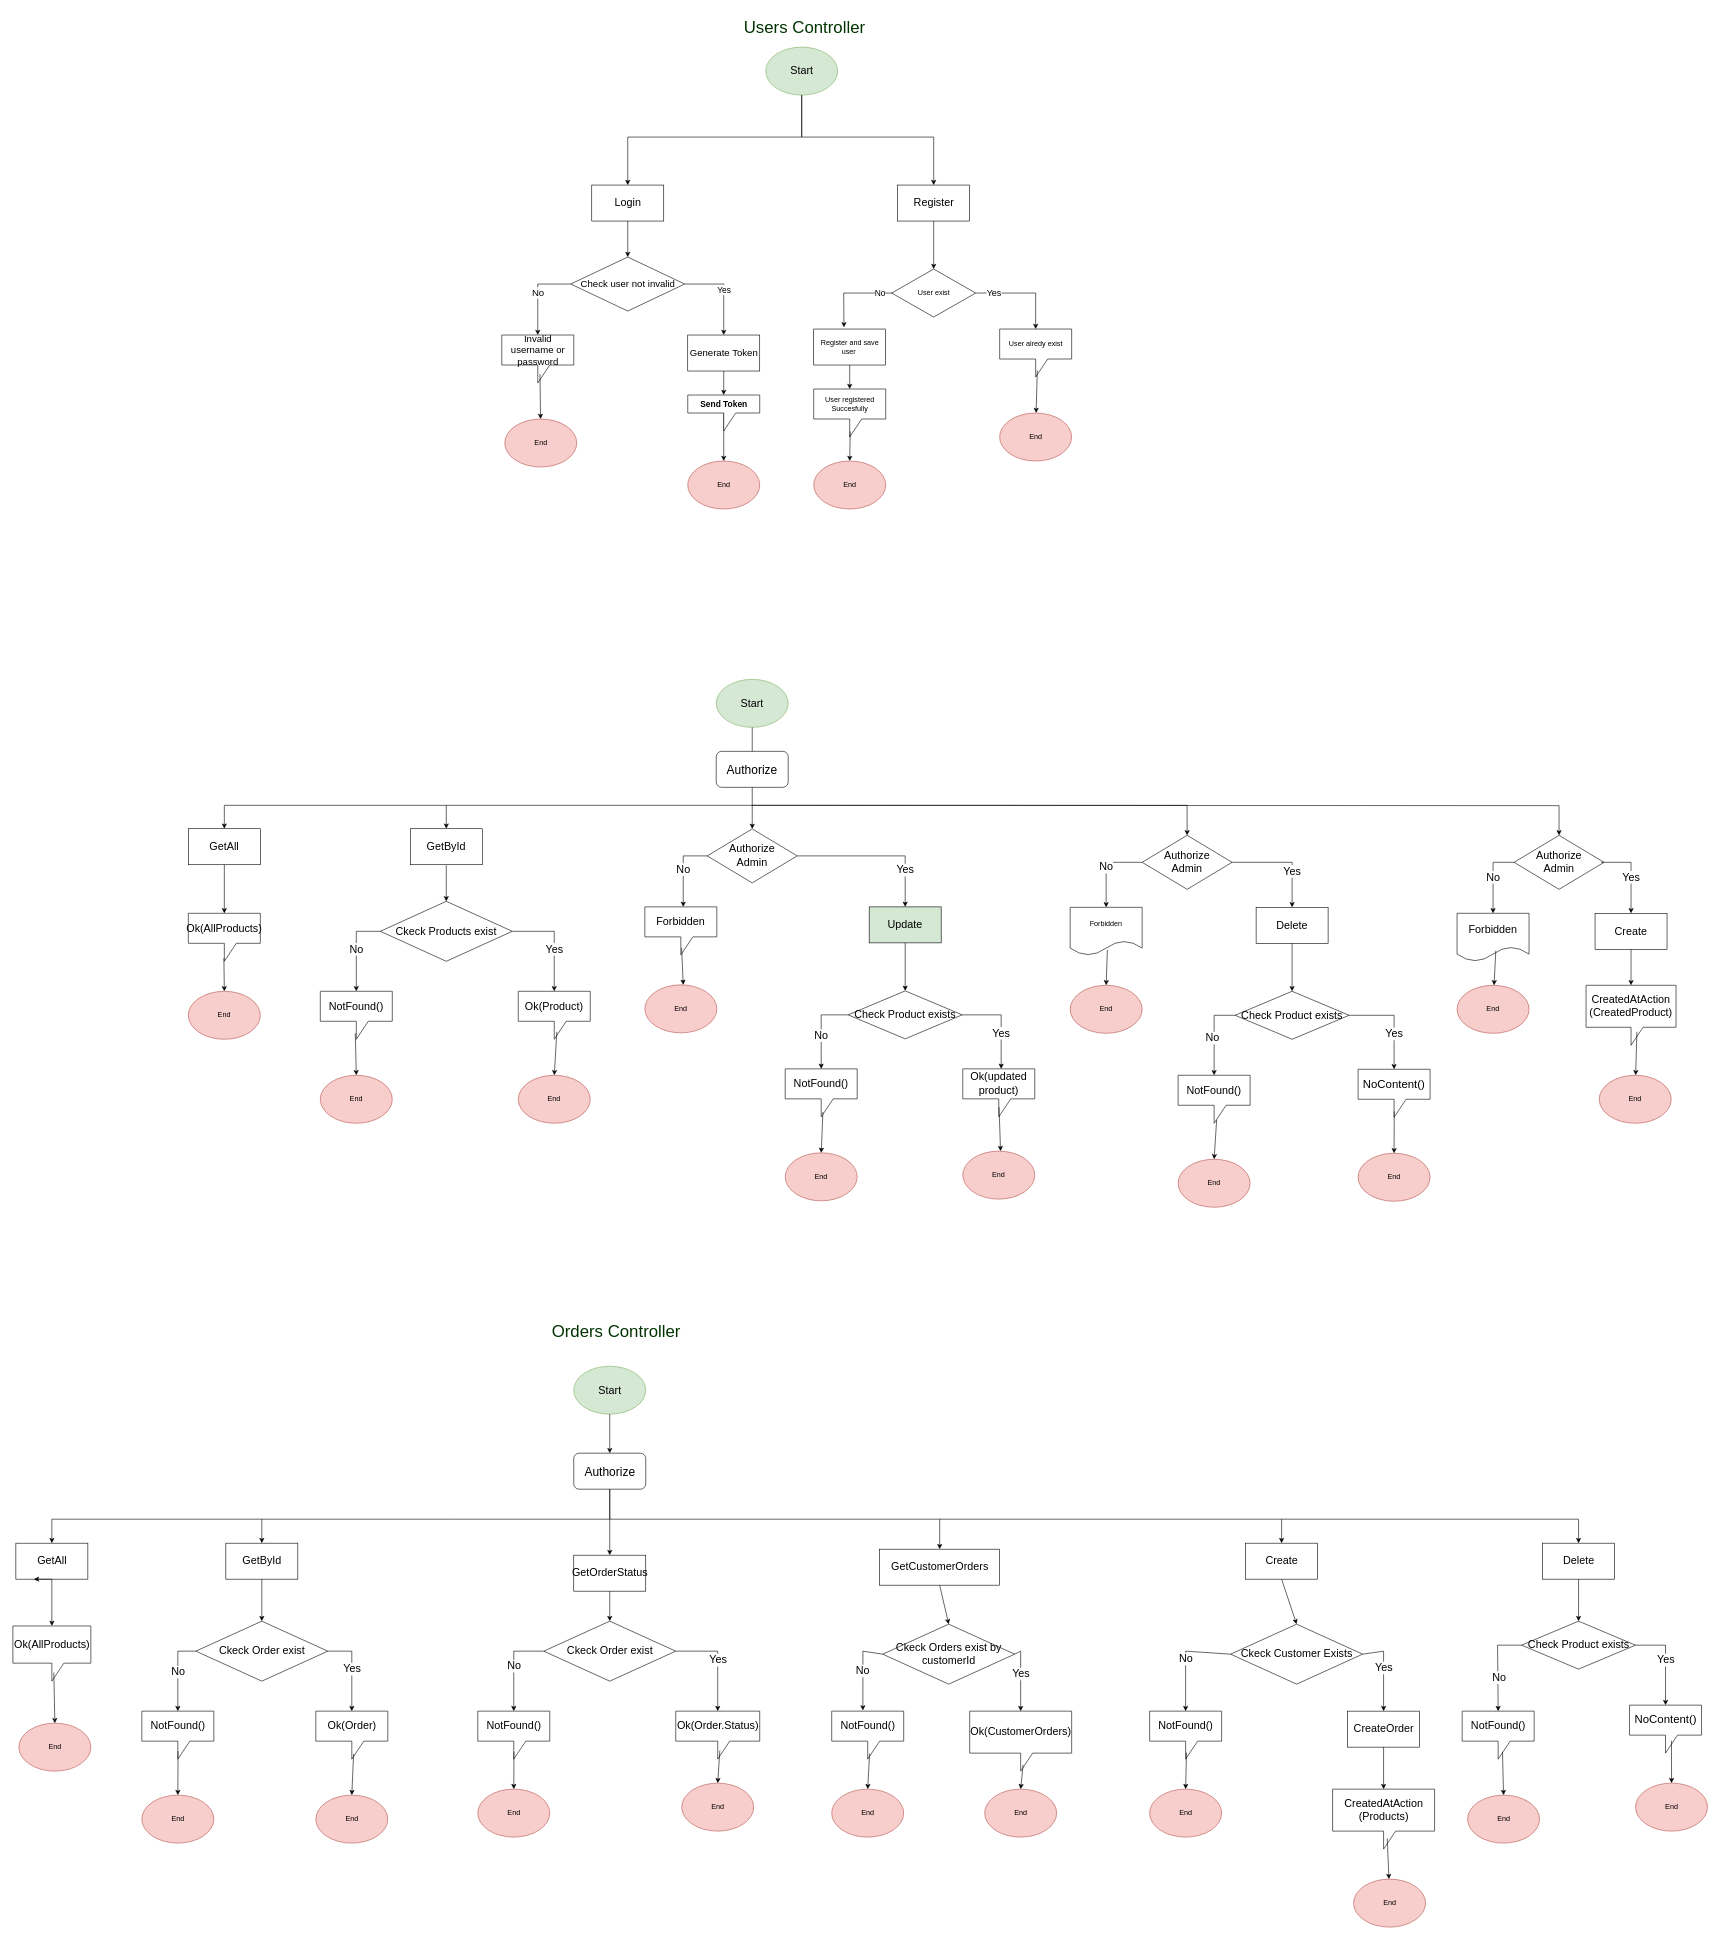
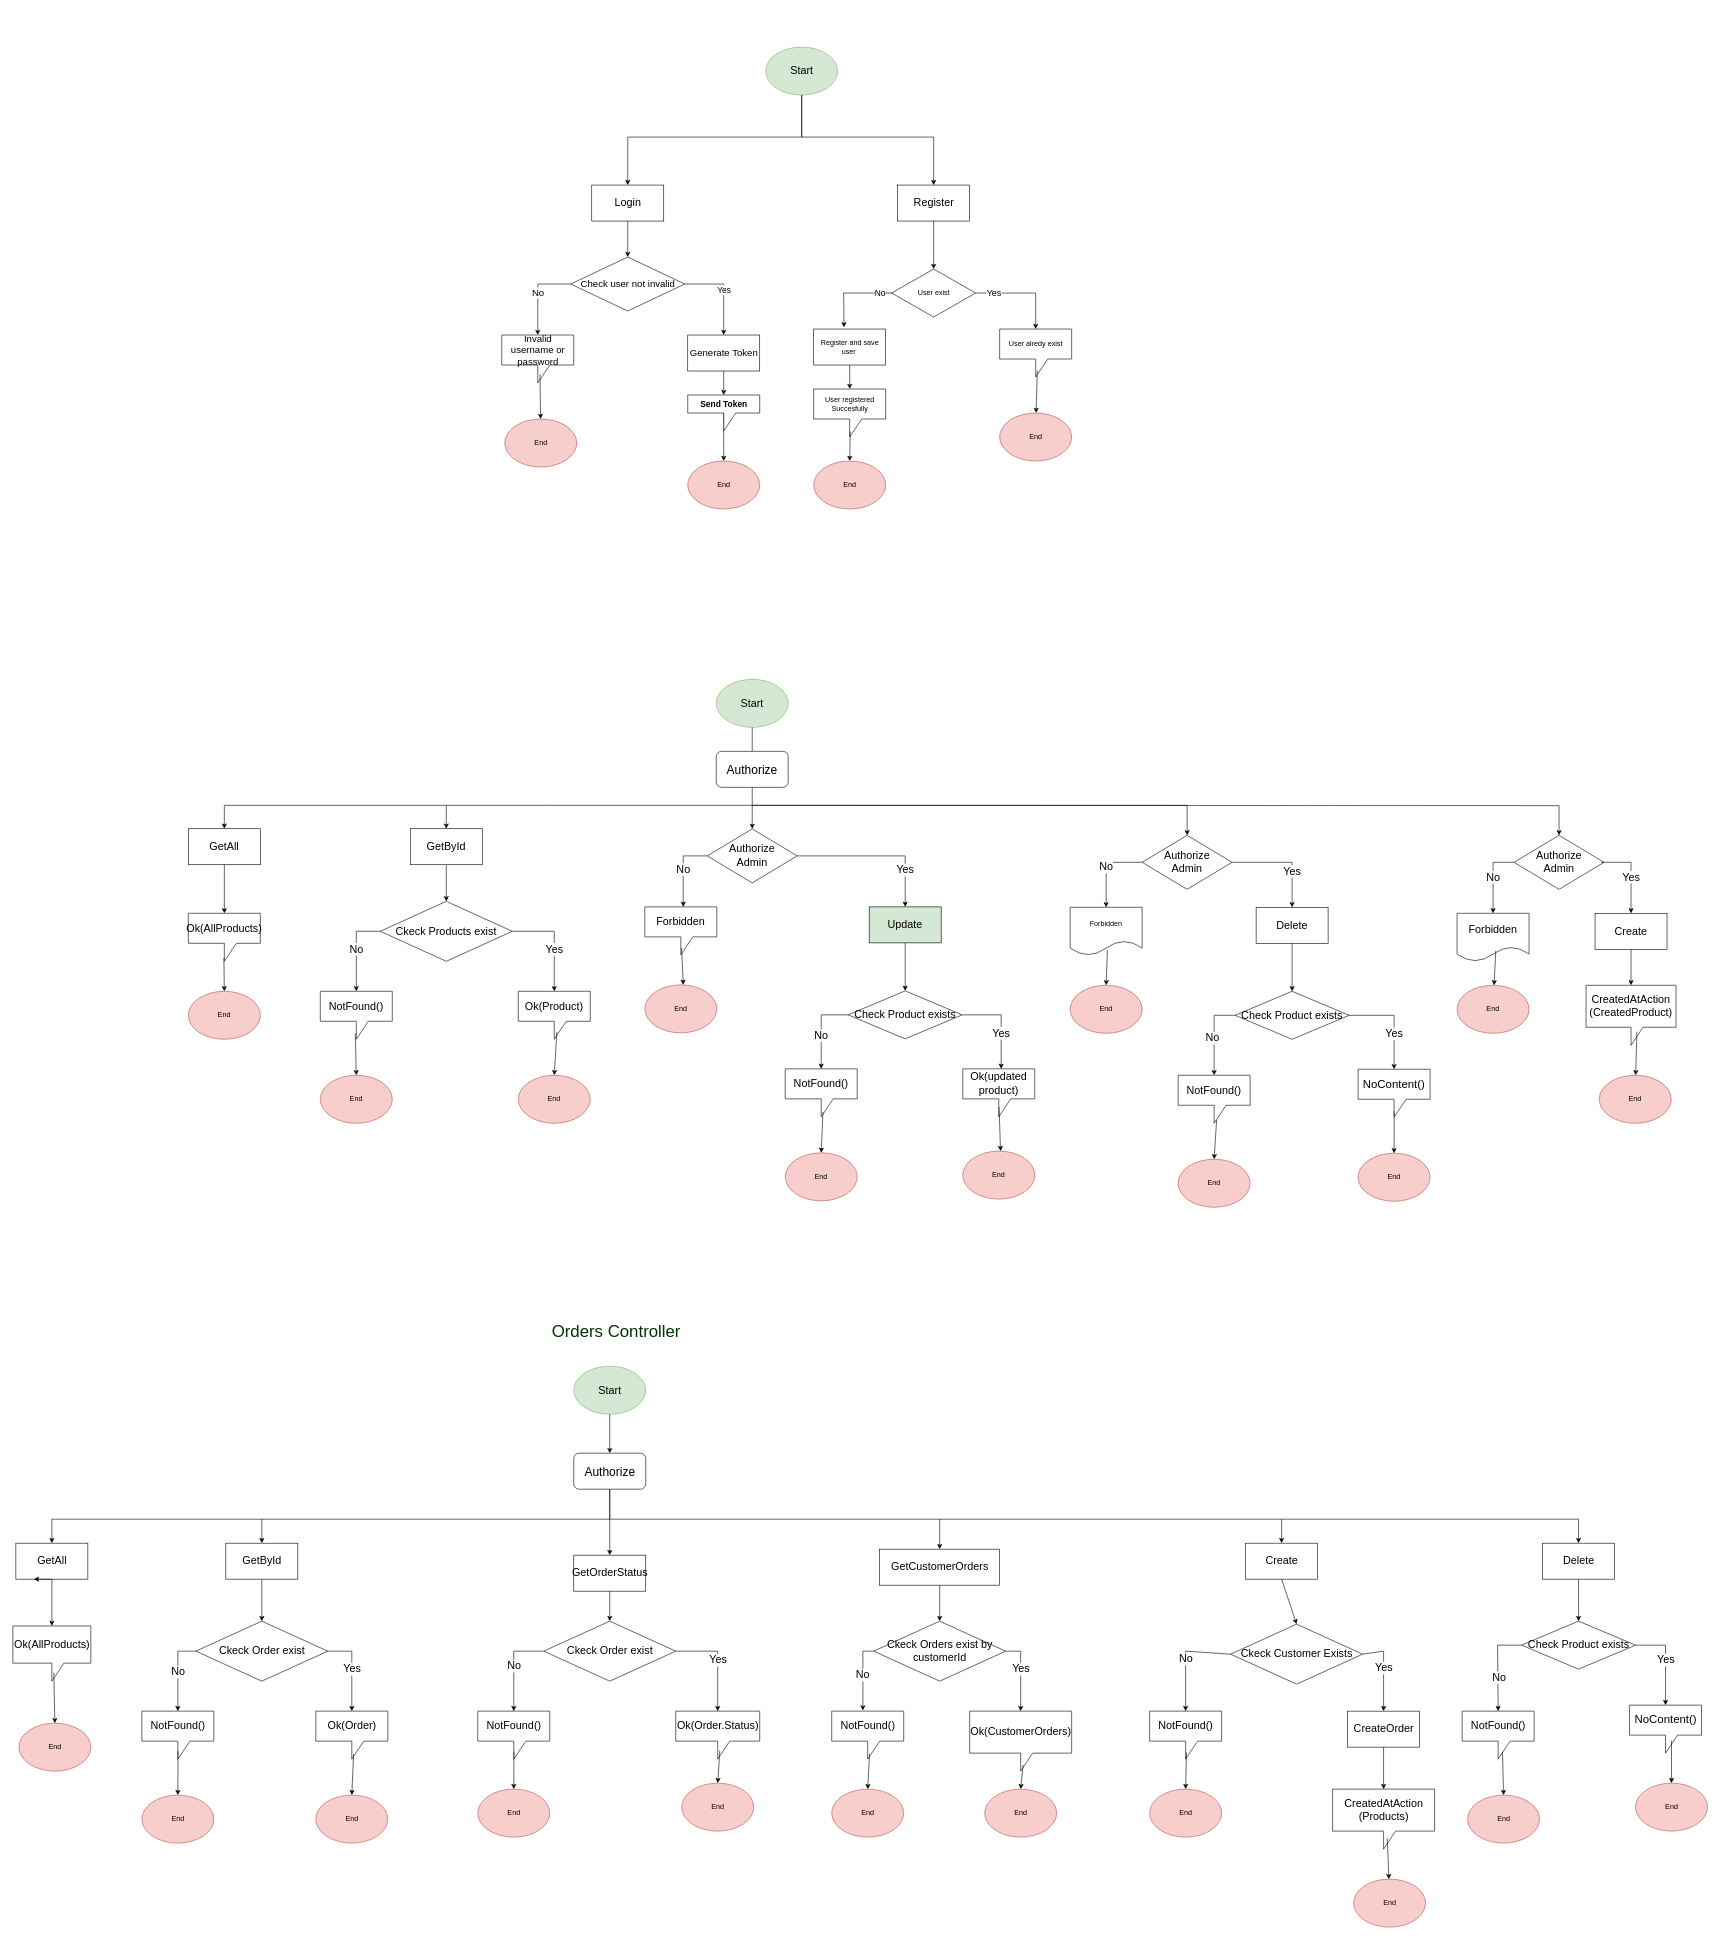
- <mxCell id="30" value="&lt;font style=&quot;font-size: 28px; color: rgb(0, 51, 0);&quot;&gt;Users Controller&lt;/font&gt;" style="text;html=1;align=center;verticalAlign=middle;resizable=0;points=[];autosize=1;strokeColor=none;fillColor=none;" parent="1" vertex="1"><mxGeometry x="1224.5" y="20" width="230" height="50" as="geometry" /></mxCell>
- <mxCell id="108" value="&lt;font style=&quot;font-size: 18px;&quot;&gt;Ckeck Orders exist by customerId&lt;/font&gt;" style="rhombus;whiteSpace=wrap;html=1;" parent="1" vertex="1"><mxGeometry x="1470.5" y="2707" width="220" height="100" as="geometry" /></mxCell>
+ <mxCell id="108" value="&lt;font style=&quot;font-size: 18px;&quot;&gt;Ckeck Orders exist by customerId&lt;/font&gt;" style="rhombus;whiteSpace=wrap;html=1;" parent="1" vertex="1"><mxGeometry x="1455.5" y="2702" width="220" height="100" as="geometry" /></mxCell>
